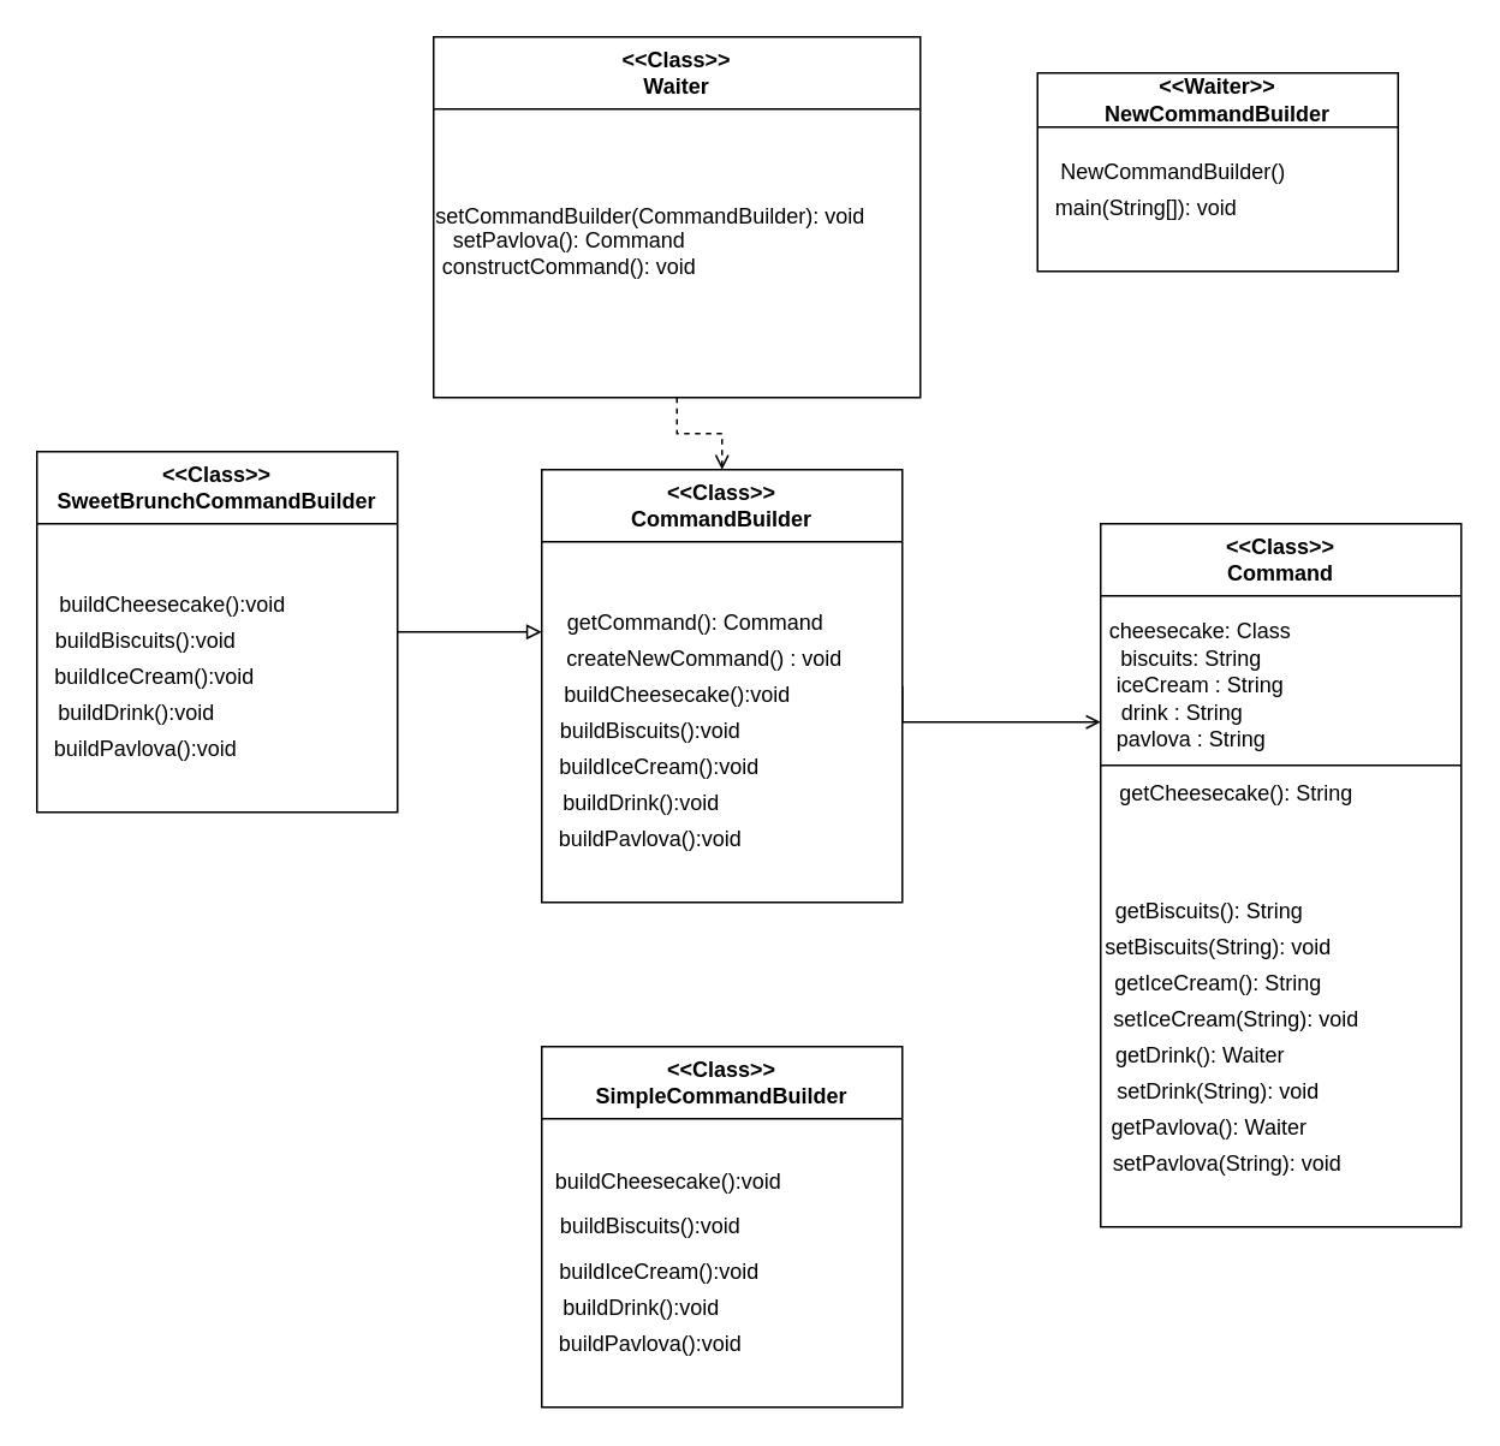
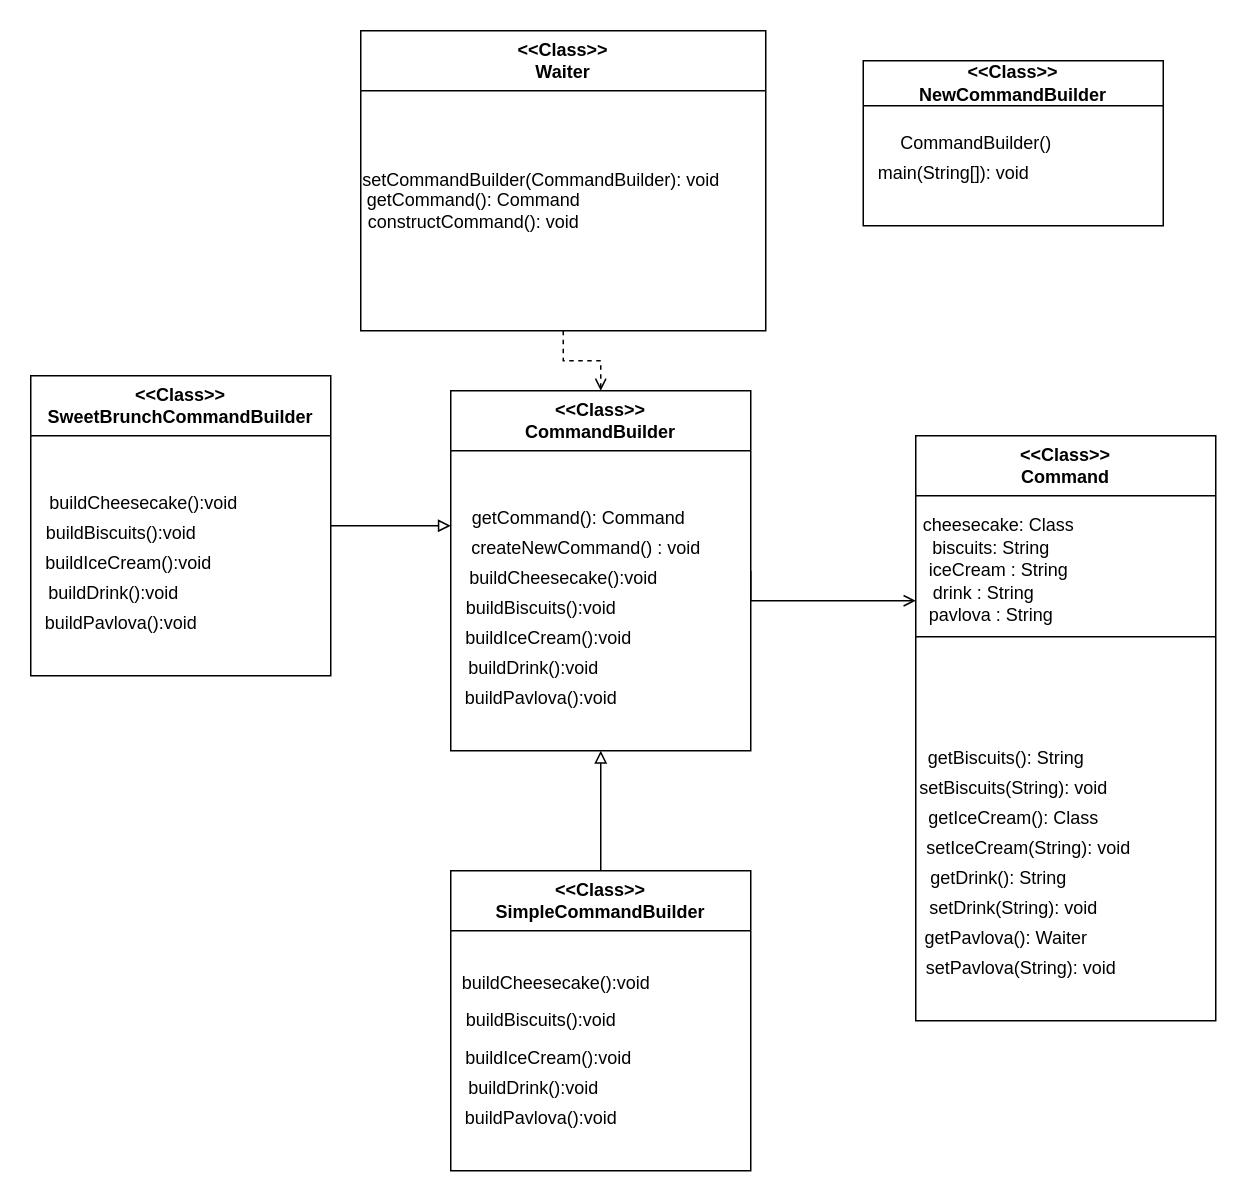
- <mxCell id="45" value="&amp;lt;&amp;lt;Waiter&amp;gt;&amp;gt;&lt;br&gt;NewCommandBuilder" style="swimlane;whiteSpace=wrap;html=1;startSize=30;" parent="1" vertex="1"><mxGeometry x="575" y="40" width="200" height="110" as="geometry" /></mxCell>
+ <mxCell id="45" value="&amp;lt;&amp;lt;Class&amp;gt;&amp;gt;&lt;br&gt;NewCommandBuilder" style="swimlane;whiteSpace=wrap;html=1;startSize=30;" parent="1" vertex="1"><mxGeometry x="575" y="40" width="200" height="110" as="geometry" /></mxCell>
- <mxCell id="46" value="NewCommandBuilder()&lt;br&gt;" style="text;html=1;align=center;verticalAlign=middle;resizable=0;points=[];autosize=1;strokeColor=none;fillColor=none;" parent="45" vertex="1"><mxGeometry y="40" width="150" height="30" as="geometry" /></mxCell>
+ <mxCell id="46" value="CommandBuilder()&lt;br&gt;" style="text;html=1;align=center;verticalAlign=middle;resizable=0;points=[];autosize=1;strokeColor=none;fillColor=none;" parent="45" vertex="1"><mxGeometry y="40" width="150" height="30" as="geometry" /></mxCell>
- <mxCell id="5" value="setPavlova(): Command&lt;br&gt;constructCommand(): void&lt;br&gt;" style="text;html=1;align=center;verticalAlign=middle;resizable=0;points=[];autosize=1;strokeColor=none;fillColor=none;" parent="3" vertex="1"><mxGeometry x="-10" y="100" width="170" height="40" as="geometry" /></mxCell>
+ <mxCell id="5" value="getCommand(): Command&lt;br&gt;constructCommand(): void&lt;br&gt;" style="text;html=1;align=center;verticalAlign=middle;resizable=0;points=[];autosize=1;strokeColor=none;fillColor=none;" parent="3" vertex="1"><mxGeometry x="-10" y="100" width="170" height="40" as="geometry" /></mxCell>
- <mxCell id="19" value="getCheesecake(): String" style="text;html=1;align=center;verticalAlign=middle;resizable=0;points=[];autosize=1;strokeColor=none;fillColor=none;" parent="13" vertex="1"><mxGeometry y="135" width="150" height="30" as="geometry" /></mxCell>
+ <mxCell id="38" style="edgeStyle=orthogonalEdgeStyle;rounded=0;orthogonalLoop=1;jettySize=auto;html=1;exitX=0.5;exitY=0;exitDx=0;exitDy=0;entryX=0.5;entryY=1;entryDx=0;entryDy=0;endArrow=block;endFill=0;" parent="1" source="39" target="30" edge="1"><mxGeometry relative="1" as="geometry" /></mxCell>
- <mxCell id="27" value="getIceCream(): String" style="text;html=1;align=center;verticalAlign=middle;resizable=0;points=[];autosize=1;strokeColor=none;fillColor=none;" parent="13" vertex="1"><mxGeometry x="-5" y="240" width="140" height="30" as="geometry" /></mxCell>
+ <mxCell id="27" value="getIceCream(): Class" style="text;html=1;align=center;verticalAlign=middle;resizable=0;points=[];autosize=1;strokeColor=none;fillColor=none;" parent="13" vertex="1"><mxGeometry x="-5" y="240" width="140" height="30" as="geometry" /></mxCell>
- <mxCell id="25" value="getDrink(): Waiter" style="text;html=1;align=center;verticalAlign=middle;resizable=0;points=[];autosize=1;strokeColor=none;fillColor=none;" parent="13" vertex="1"><mxGeometry y="280" width="110" height="30" as="geometry" /></mxCell>
+ <mxCell id="25" value="getDrink(): String" style="text;html=1;align=center;verticalAlign=middle;resizable=0;points=[];autosize=1;strokeColor=none;fillColor=none;" parent="13" vertex="1"><mxGeometry y="280" width="110" height="30" as="geometry" /></mxCell>
